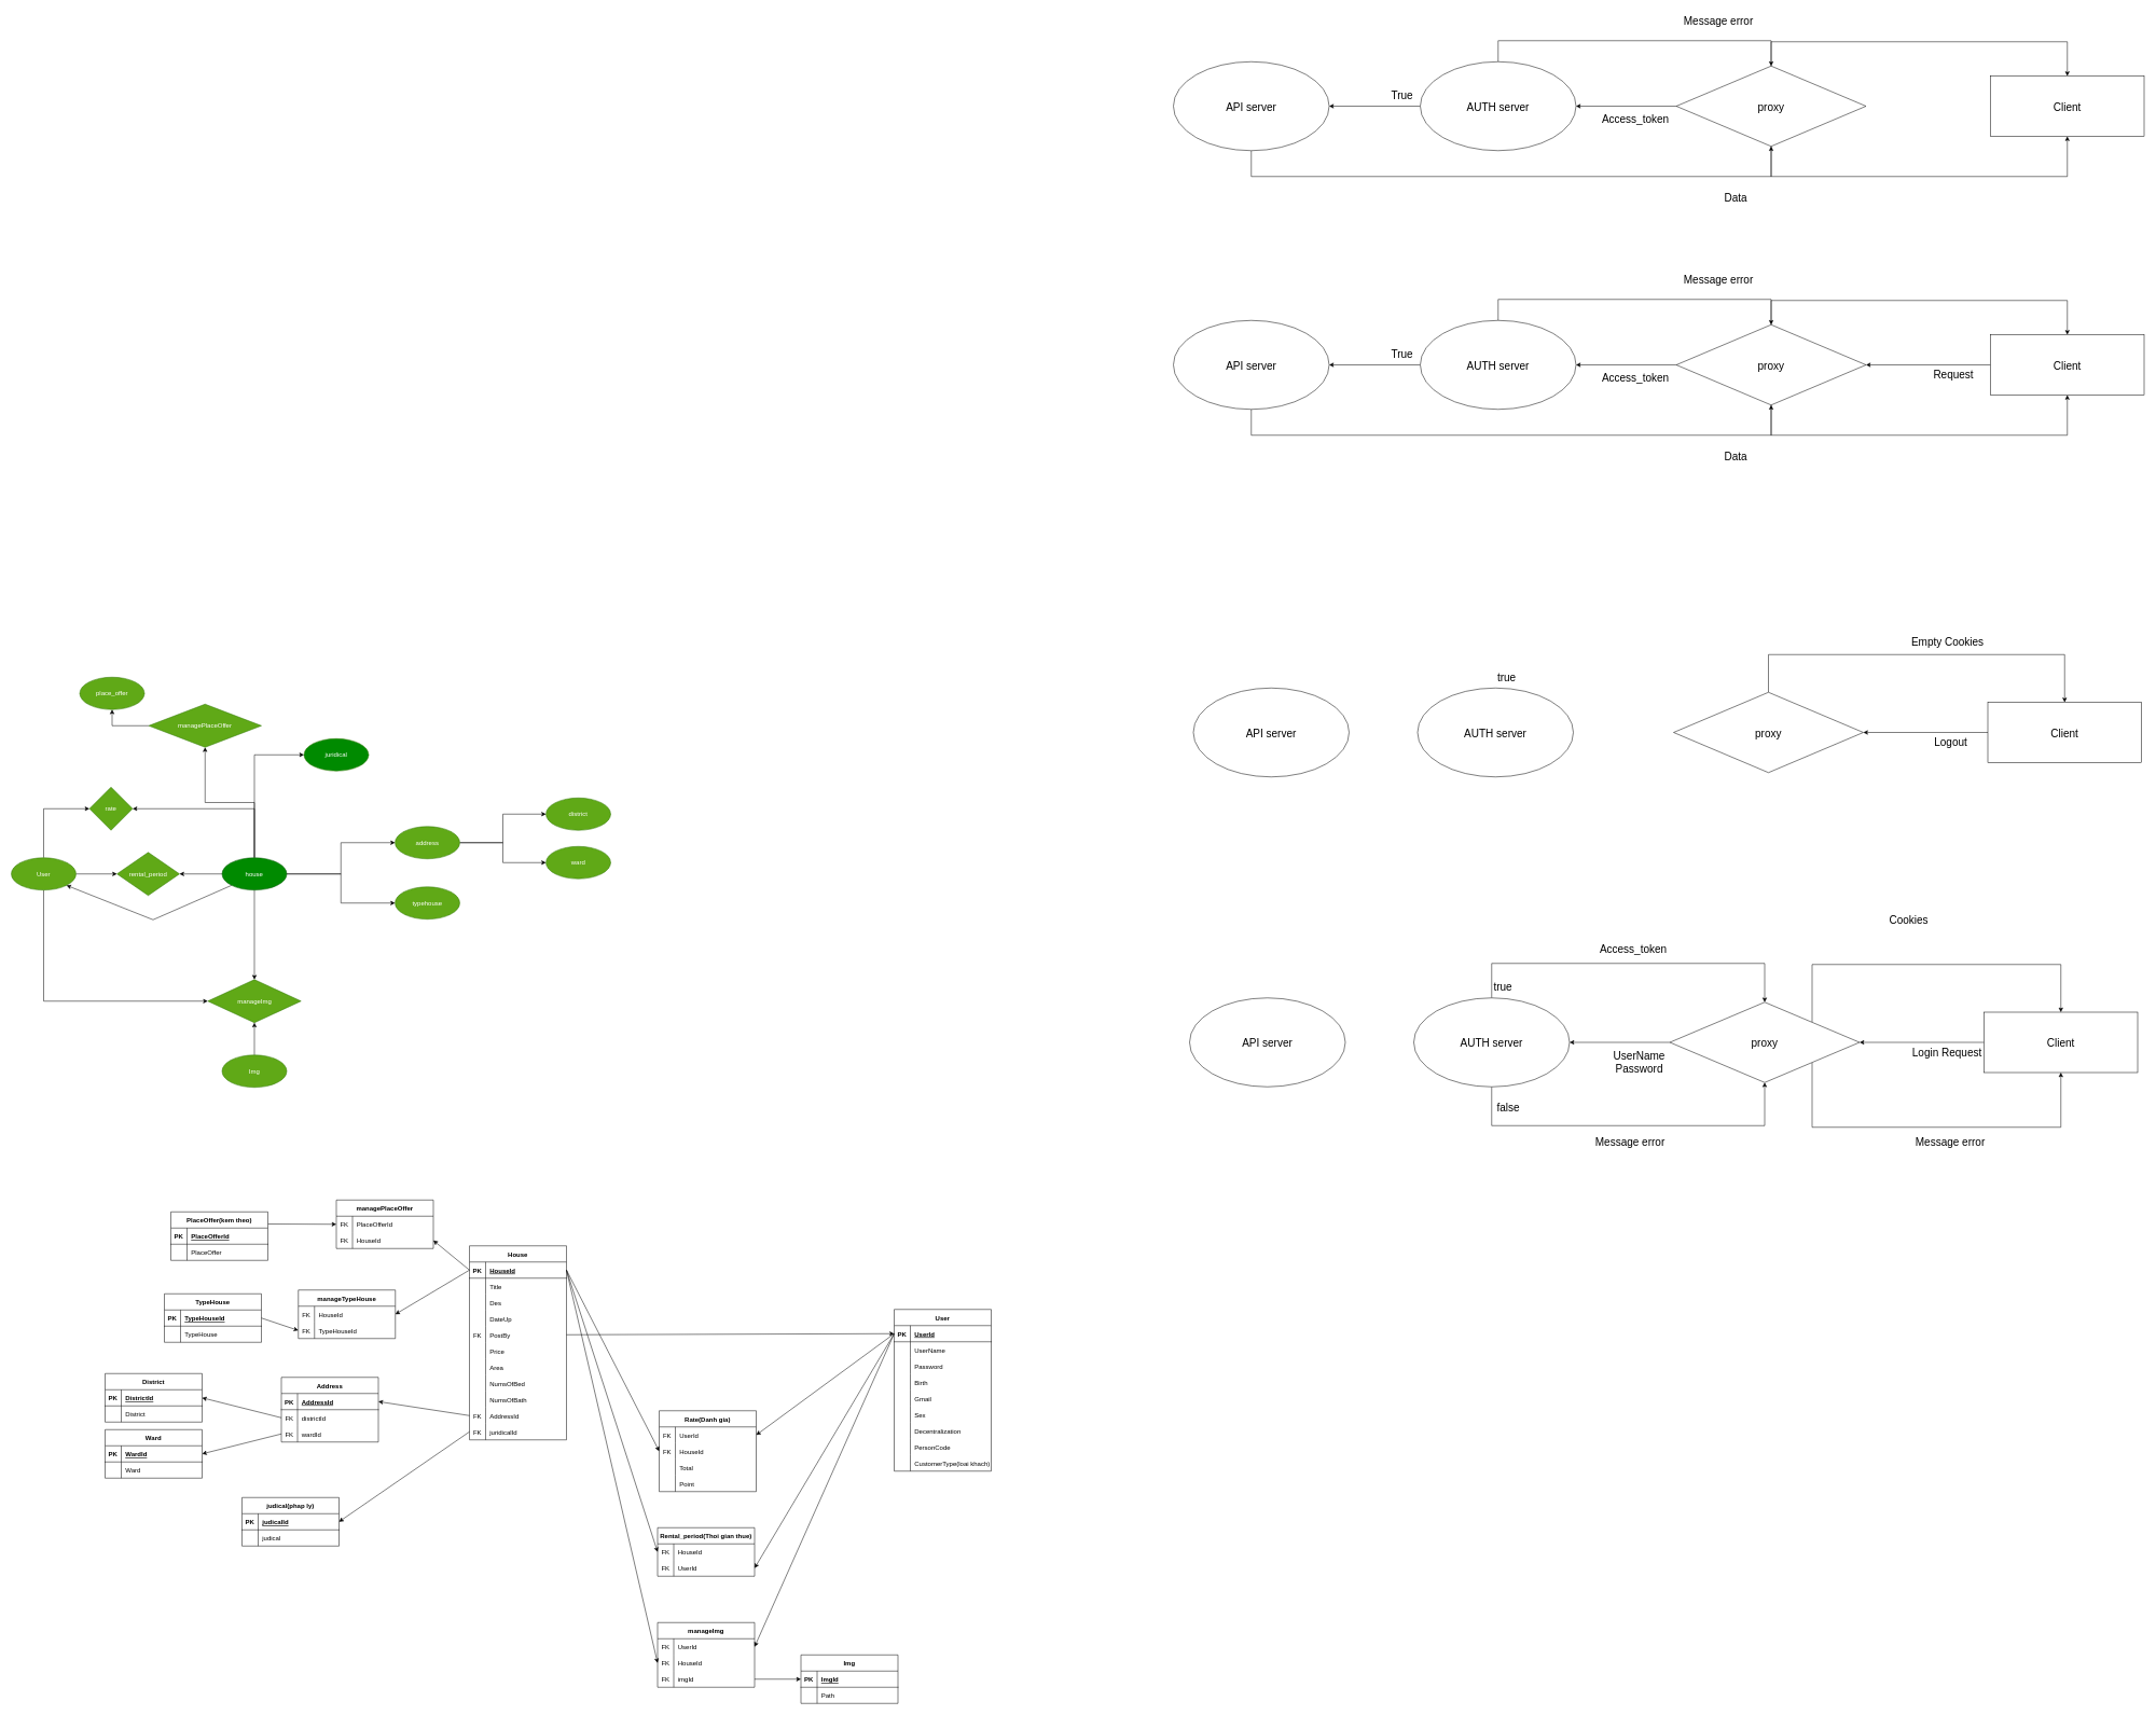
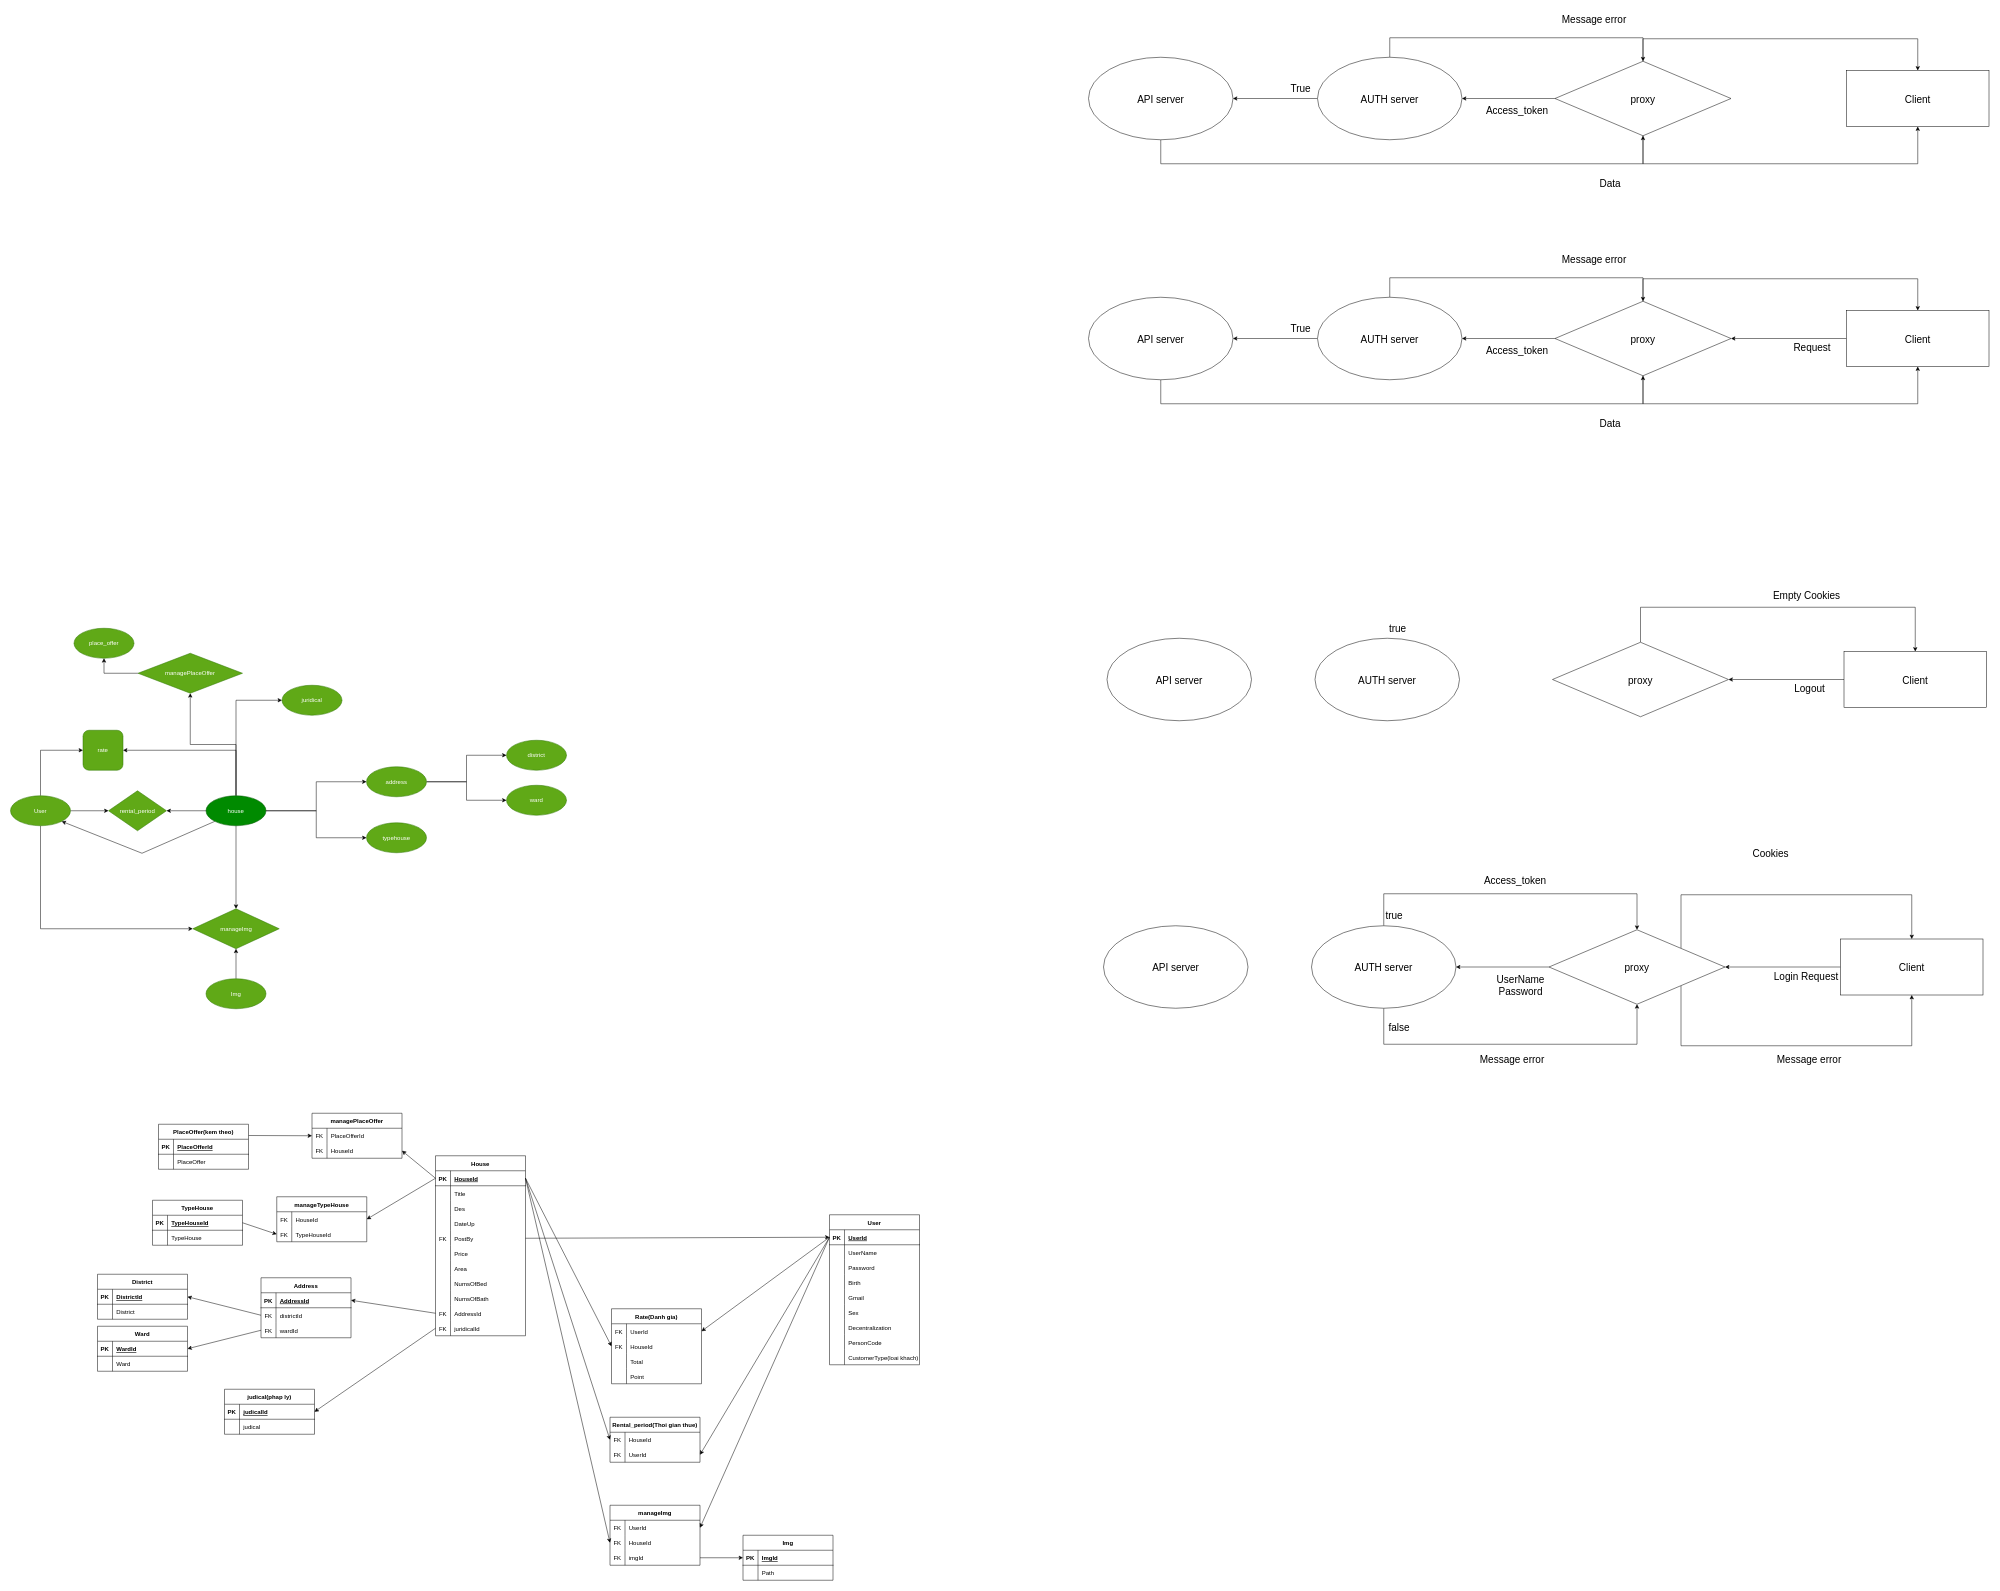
- <mxCell id="88" value="juridical" style="ellipse;whiteSpace=wrap;html=1;fillColor=#008a00;fontColor=#ffffff;strokeColor=#2D7600;" parent="1" vertex="1"><mxGeometry x="563" y="1370" width="120" height="60" as="geometry" /></mxCell>
+ <mxCell id="88" value="juridical" style="ellipse;whiteSpace=wrap;html=1;fillColor=#60a917;fontColor=#ffffff;strokeColor=#2D7600;" parent="1" vertex="1"><mxGeometry x="563" y="1370" width="120" height="60" as="geometry" /></mxCell>
- <mxCell id="102" value="rate" style="rhombus;whiteSpace=wrap;html=1;fillColor=#60a917;fontColor=#ffffff;strokeColor=#2D7600;" parent="1" vertex="1"><mxGeometry x="165" y="1460" width="80" height="80" as="geometry" /></mxCell>
+ <mxCell id="102" value="rate" style="whiteSpace=wrap;html=1;fillColor=#60a917;fontColor=#ffffff;strokeColor=#2D7600;rounded=1;" parent="1" vertex="1"><mxGeometry x="165" y="1460" width="80" height="80" as="geometry" /></mxCell>
